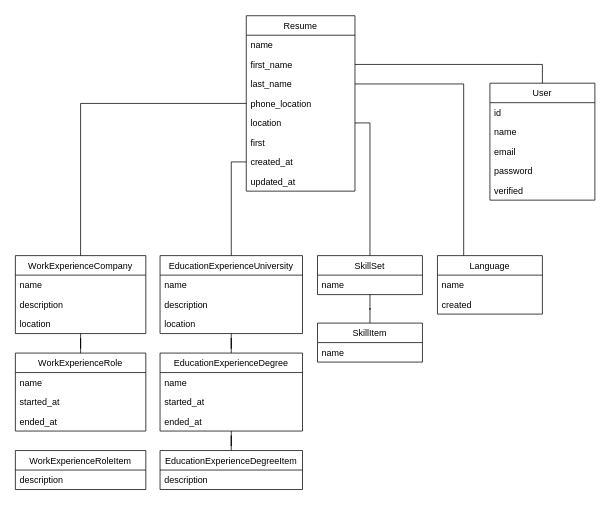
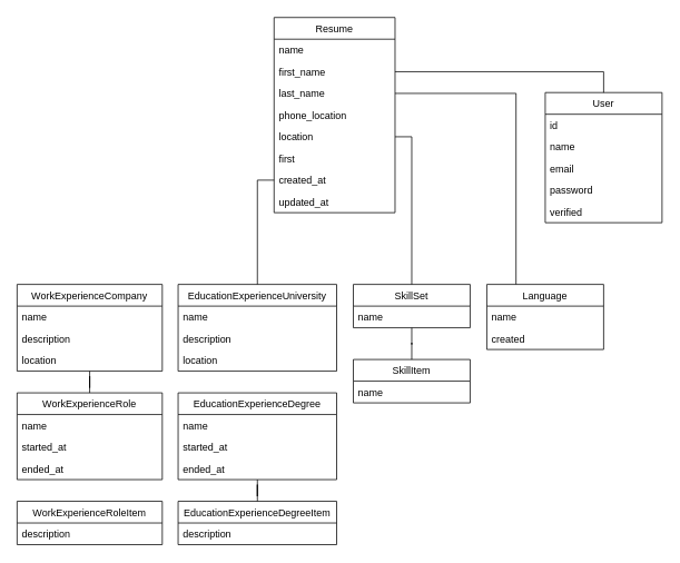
- <mxCell id="8" style="edgeStyle=orthogonalEdgeStyle;rounded=0;orthogonalLoop=1;jettySize=auto;html=1;entryX=0.5;entryY=0;entryDx=0;entryDy=0;endArrow=none;endFill=0;strokeColor=#000000;" parent="1" source="9" target="19" edge="1"><mxGeometry relative="1" as="geometry" /></mxCell>
- <mxCell id="27" style="edgeStyle=orthogonalEdgeStyle;rounded=0;orthogonalLoop=1;jettySize=auto;html=1;endArrow=none;endFill=0;strokeColor=#000000;" parent="1" source="29" target="34" edge="1"><mxGeometry relative="1" as="geometry" /></mxCell>
